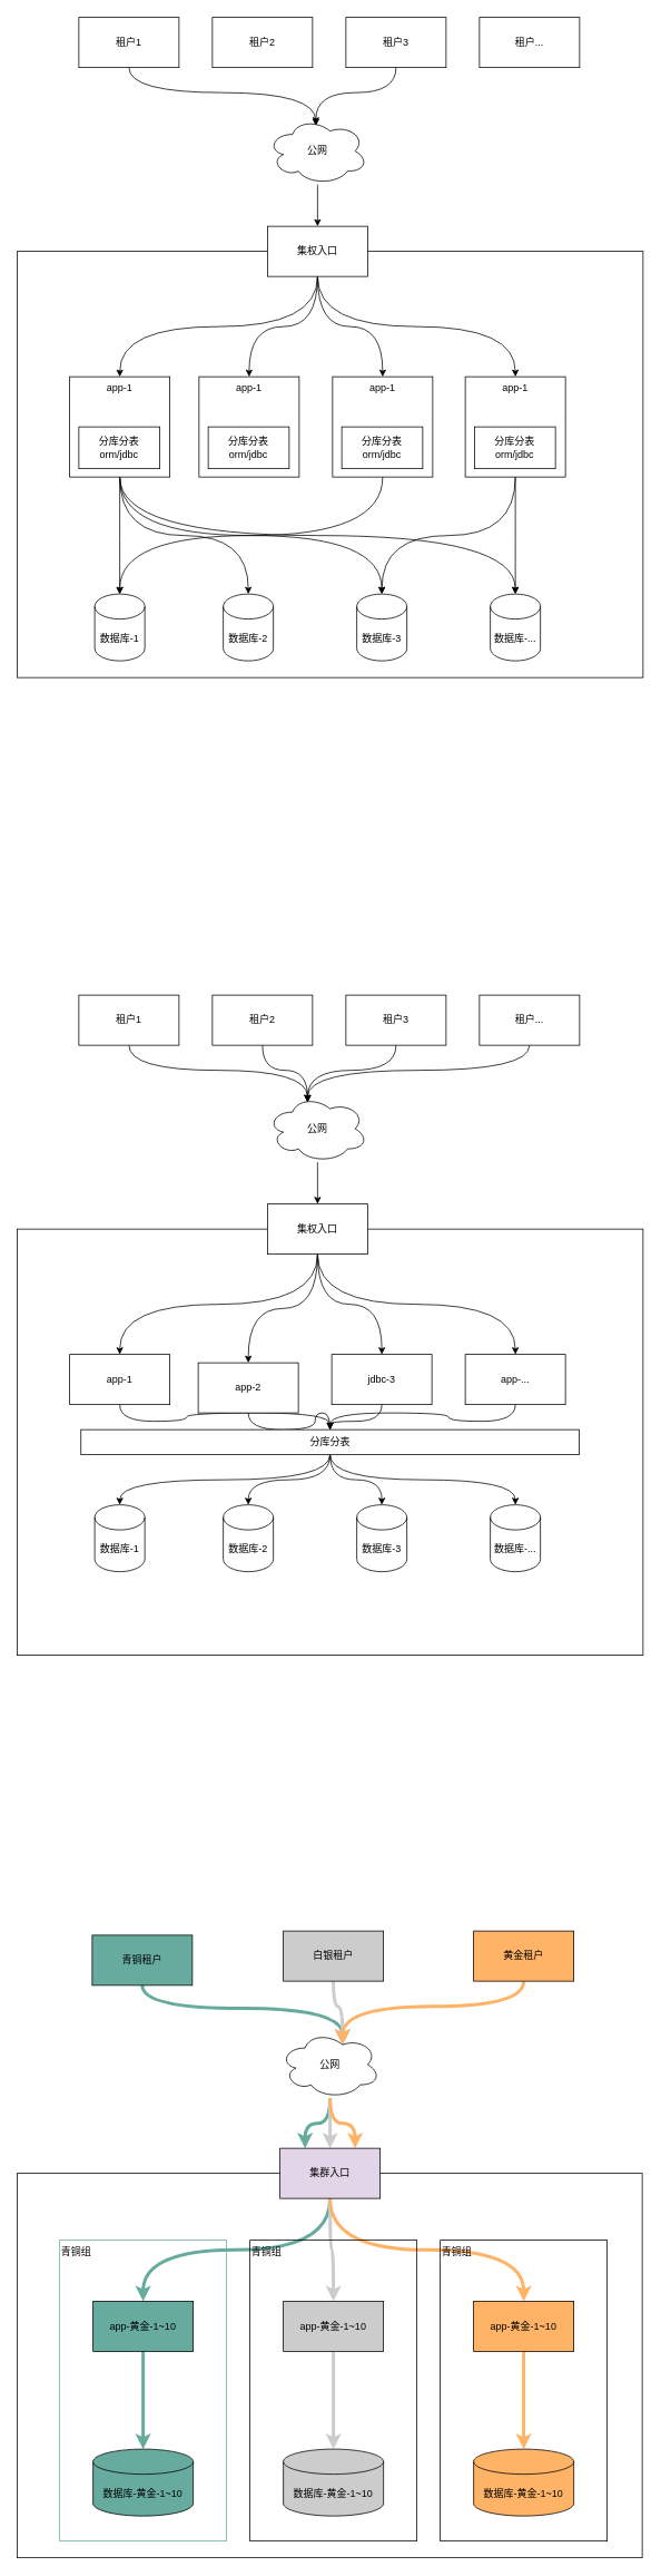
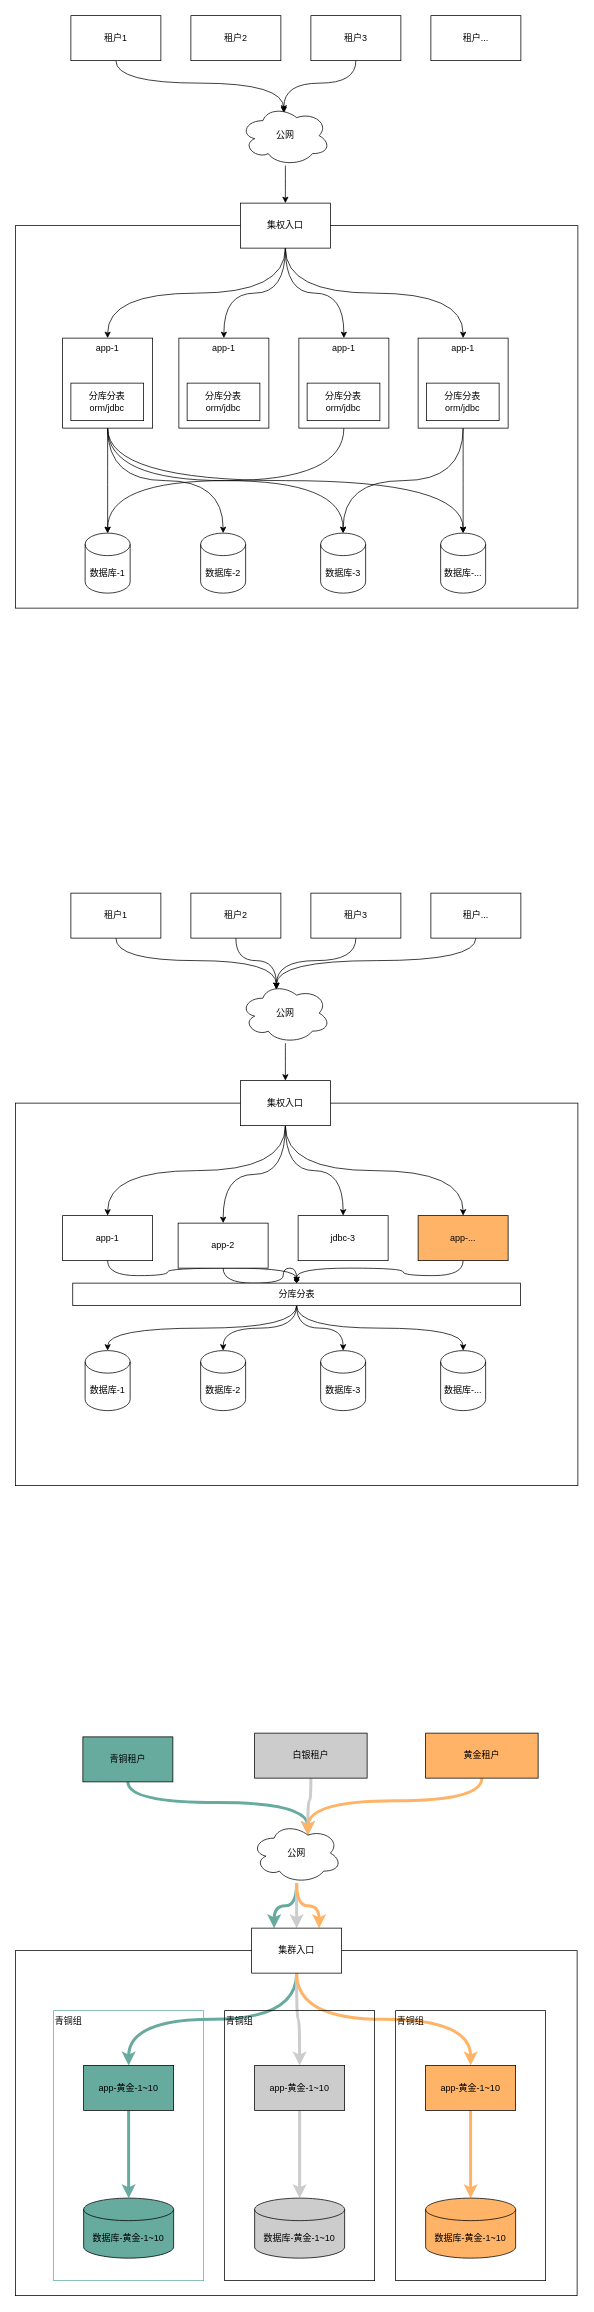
- <mxCell id="48" value="app-..." style="rounded=0;whiteSpace=wrap;html=1;" vertex="1" parent="1"><mxGeometry x="557" y="1620" width="120" height="60" as="geometry" /></mxCell>
+ <mxCell id="48" value="app-..." style="rounded=0;whiteSpace=wrap;html=1;fillColor=#ffb366;" vertex="1" parent="1"><mxGeometry x="557" y="1620" width="120" height="60" as="geometry" /></mxCell>
- <mxCell id="47" style="edgeStyle=orthogonalEdgeStyle;curved=1;rounded=0;orthogonalLoop=1;jettySize=auto;html=1;entryX=0.5;entryY=0;entryDx=0;entryDy=0;" edge="1" parent="1" source="48" target="57"><mxGeometry relative="1" as="geometry" /></mxCell>
+ <mxCell id="47" style="edgeStyle=orthogonalEdgeStyle;curved=1;rounded=0;orthogonalLoop=1;jettySize=auto;html=1;entryX=0.5;entryY=0;entryDx=0;entryDy=0;endArrow=diamond;" edge="1" parent="1" source="48" target="57"><mxGeometry relative="1" as="geometry" /></mxCell>
- <mxCell id="43" style="edgeStyle=orthogonalEdgeStyle;curved=1;rounded=0;orthogonalLoop=1;jettySize=auto;html=1;entryX=0.5;entryY=0;entryDx=0;entryDy=0;endArrow=none;" edge="1" parent="1" source="44" target="57"><mxGeometry relative="1" as="geometry" /></mxCell>
+ <mxCell id="43" style="edgeStyle=orthogonalEdgeStyle;curved=1;rounded=0;orthogonalLoop=1;jettySize=auto;html=1;entryX=0.5;entryY=0;entryDx=0;entryDy=0;" edge="1" parent="1" source="44" target="57"><mxGeometry relative="1" as="geometry" /></mxCell>
- <mxCell id="45" style="edgeStyle=orthogonalEdgeStyle;curved=1;rounded=0;orthogonalLoop=1;jettySize=auto;html=1;entryX=0.5;entryY=0;entryDx=0;entryDy=0;" edge="1" parent="1" source="46" target="57"><mxGeometry relative="1" as="geometry" /></mxCell>
- <mxCell id="71" value="白银租户" style="rounded=0;whiteSpace=wrap;html=1;fillColor=#CCCCCC;" vertex="1" parent="1"><mxGeometry x="339" y="2310" width="120" height="60" as="geometry" /></mxCell>
+ <mxCell id="71" value="白银租户" style="rounded=0;whiteSpace=wrap;html=1;fillColor=#CCCCCC;" vertex="1" parent="1"><mxGeometry x="339" y="2310" width="150" height="60" as="geometry" /></mxCell>
- <mxCell id="73" value="黄金租户" style="rounded=0;whiteSpace=wrap;html=1;fillColor=#FFB366;" vertex="1" parent="1"><mxGeometry x="567" y="2310" width="120" height="60" as="geometry" /></mxCell>
+ <mxCell id="73" value="黄金租户" style="rounded=0;whiteSpace=wrap;html=1;fillColor=#FFB366;" vertex="1" parent="1"><mxGeometry x="567" y="2310" width="150" height="60" as="geometry" /></mxCell>
- <mxCell id="82" value="集群入口" style="rounded=0;whiteSpace=wrap;html=1;fillColor=#e1d5e7;" vertex="1" parent="1"><mxGeometry x="335" y="2570" width="120" height="60" as="geometry" /></mxCell>
+ <mxCell id="82" value="集群入口" style="rounded=0;whiteSpace=wrap;html=1;" vertex="1" parent="1"><mxGeometry x="335" y="2570" width="120" height="60" as="geometry" /></mxCell>
